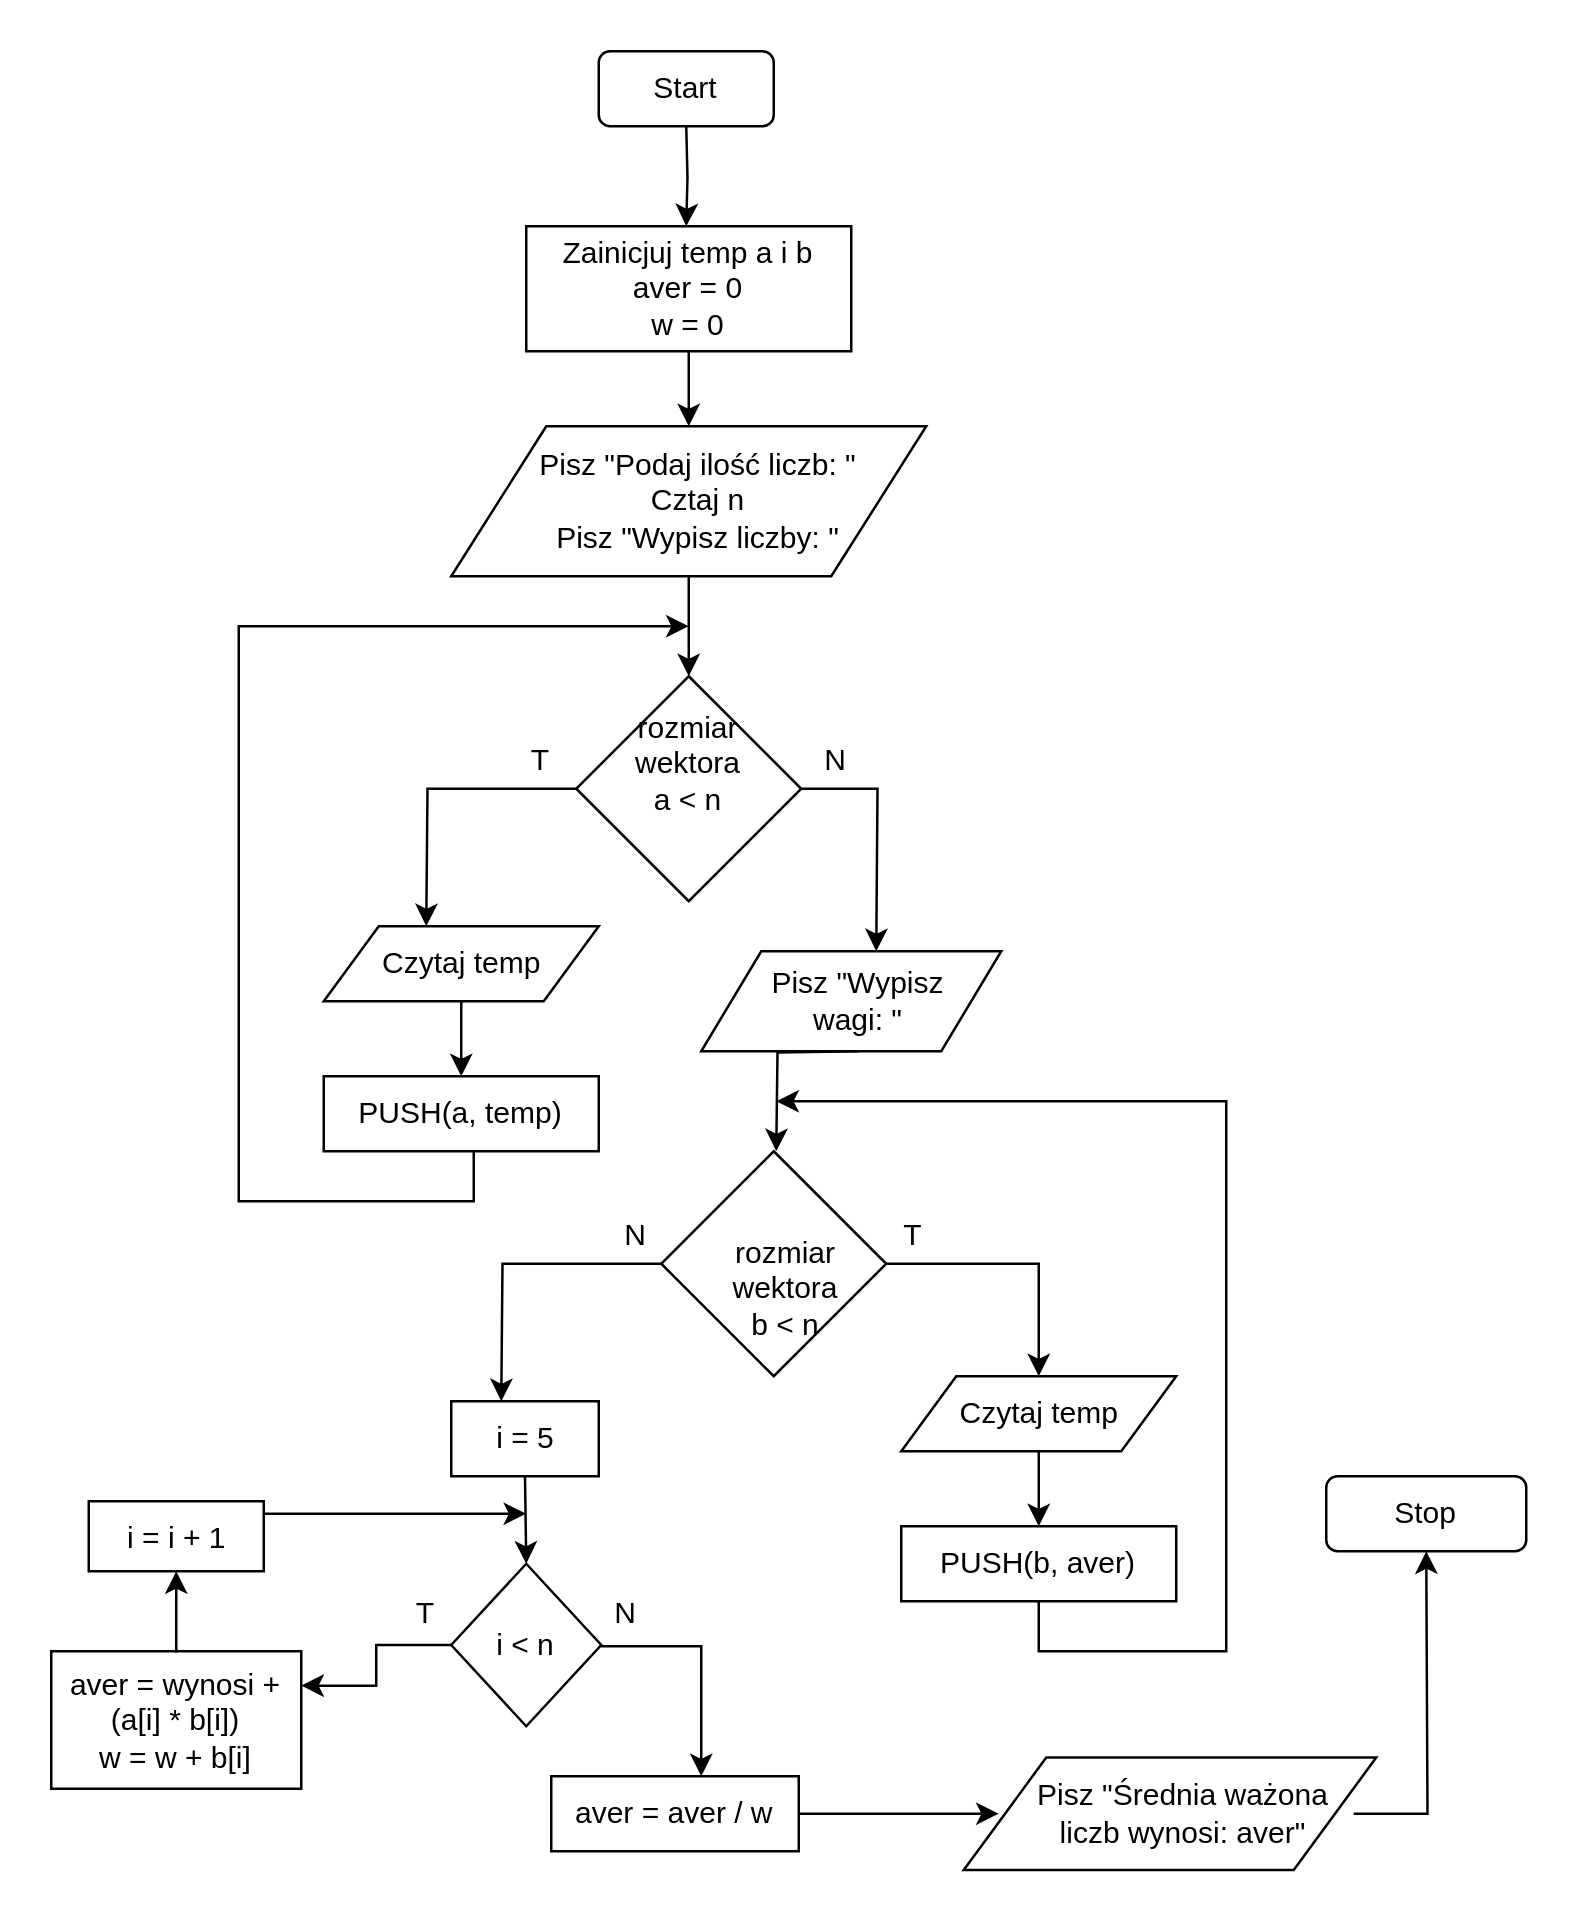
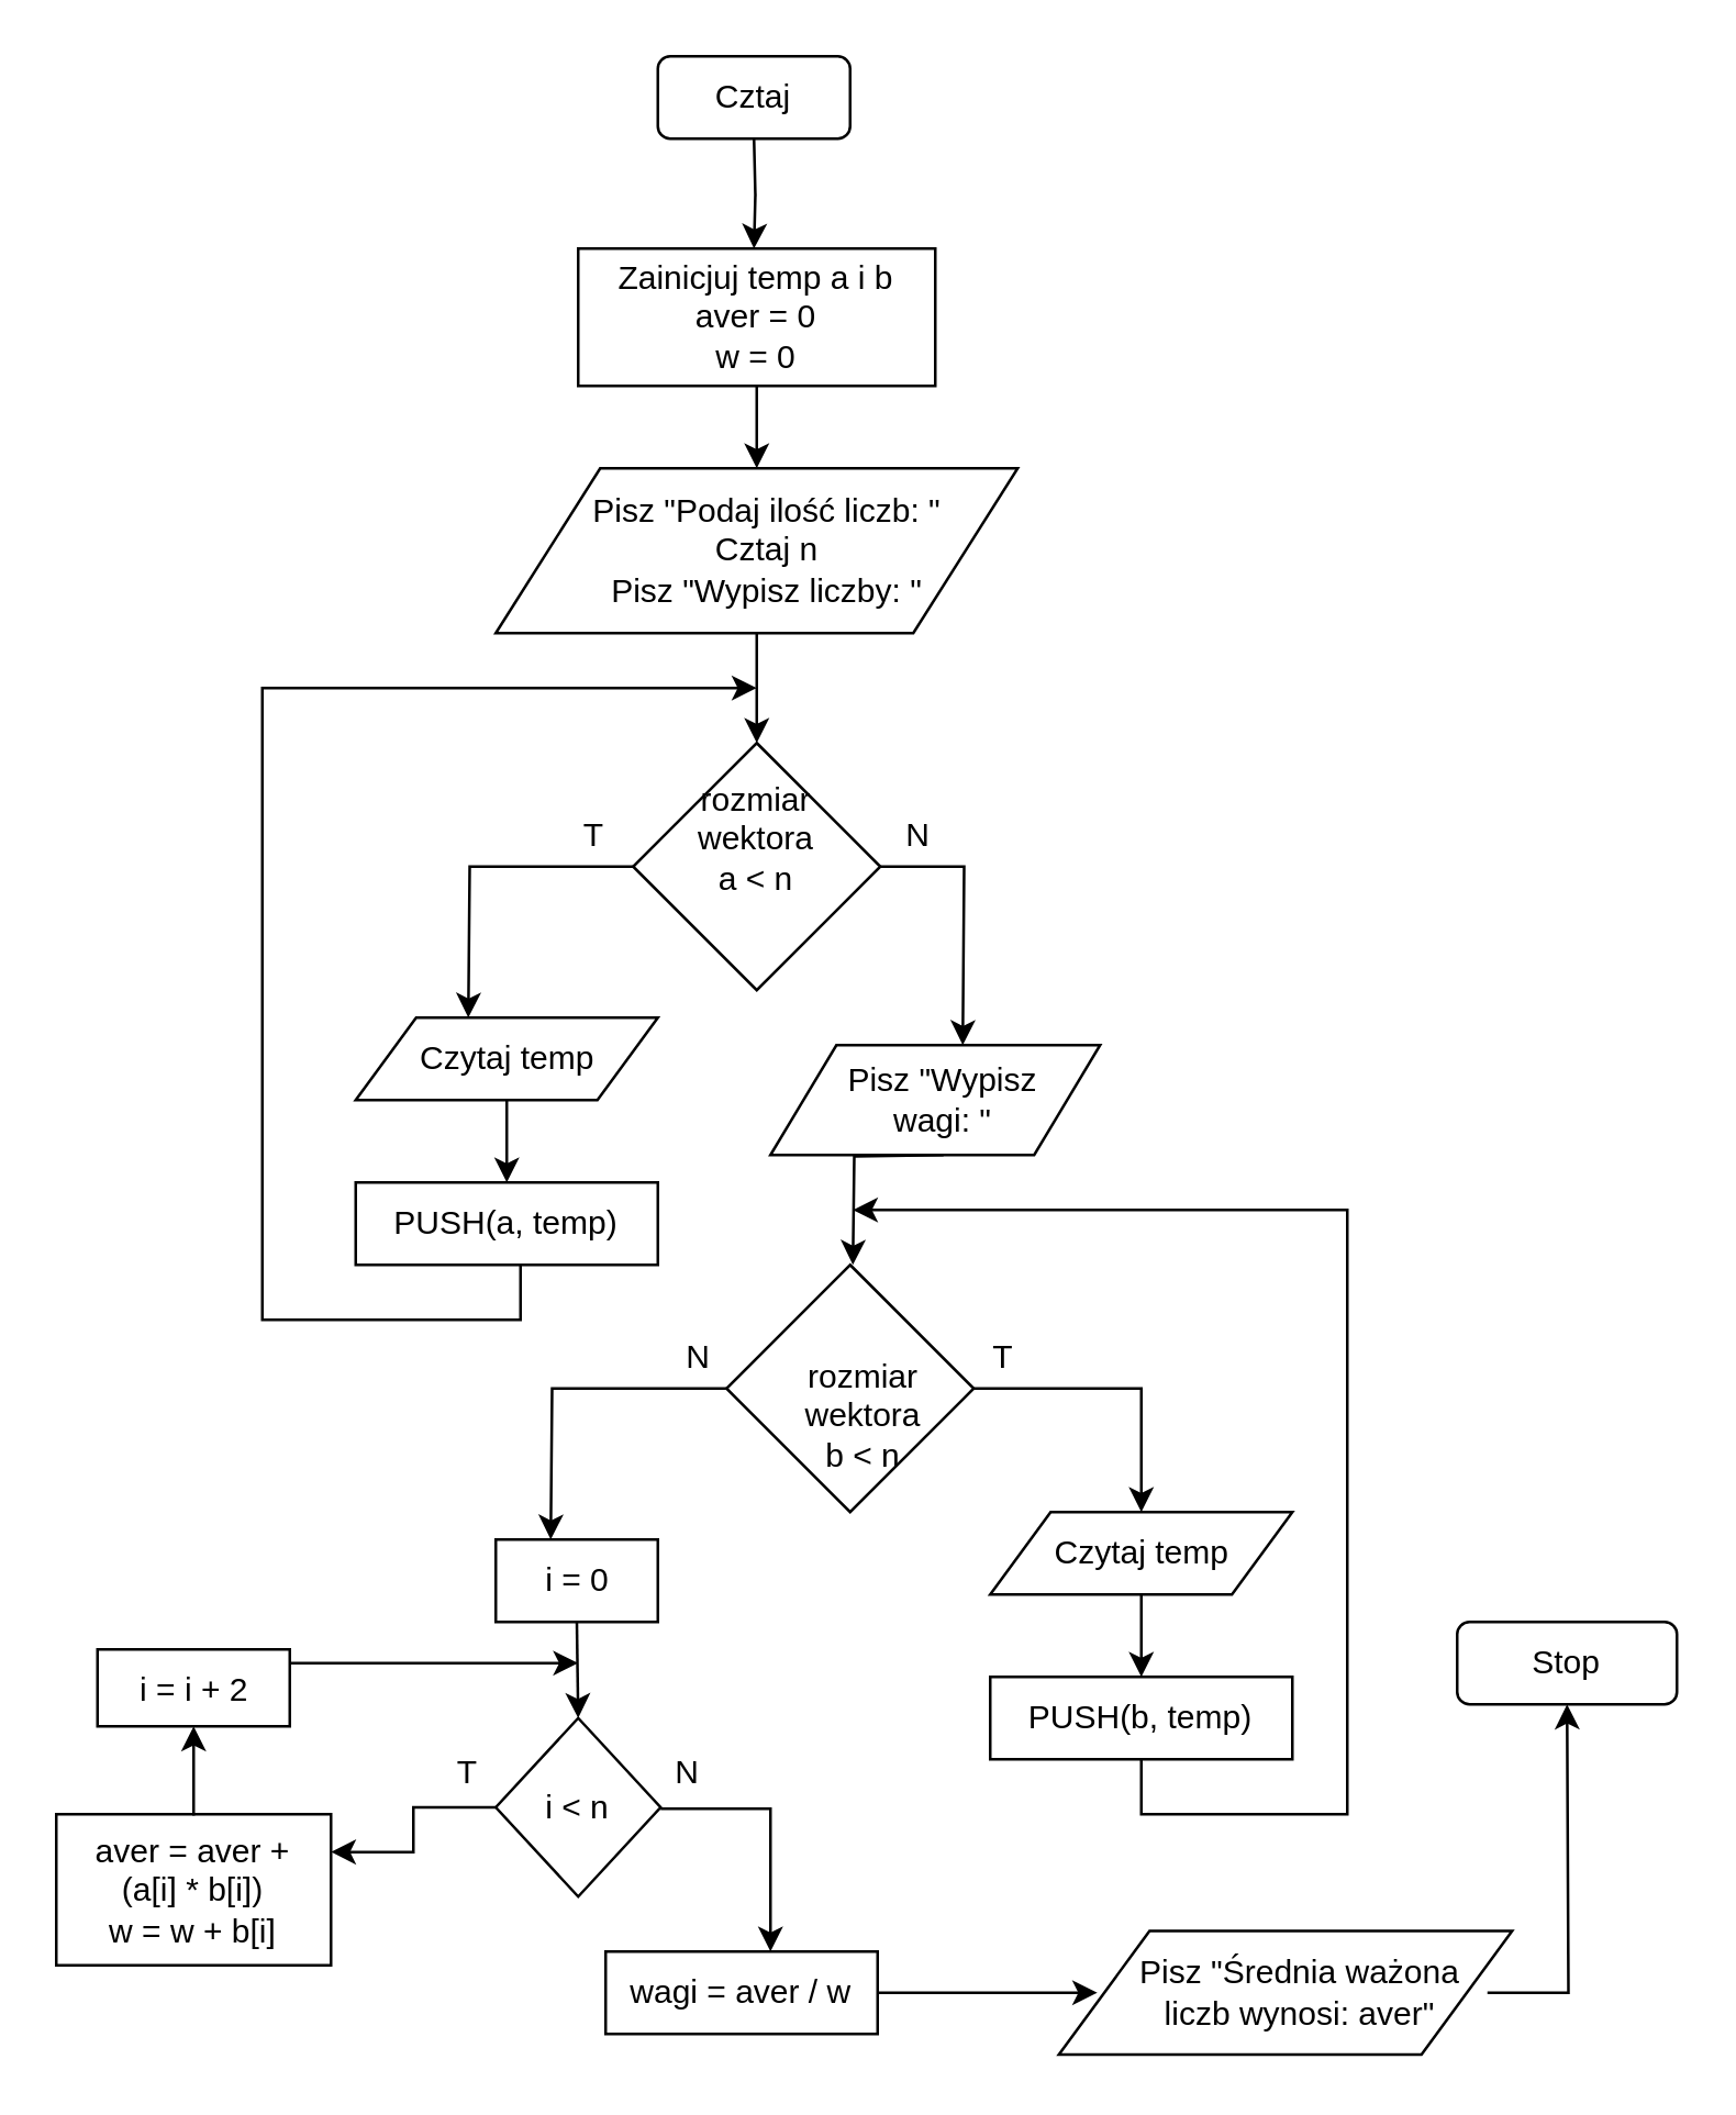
- <mxCell id="4" value="Start" style="text;html=1;strokeColor=none;fillColor=none;align=center;verticalAlign=middle;whiteSpace=wrap;rounded=0;" vertex="1" parent="1"><mxGeometry x="254" y="25" width="40" height="20" as="geometry" /></mxCell>
+ <mxCell id="4" value="Cztaj" style="text;html=1;strokeColor=none;fillColor=none;align=center;verticalAlign=middle;whiteSpace=wrap;rounded=0;" vertex="1" parent="1"><mxGeometry x="254" y="25" width="40" height="20" as="geometry" /></mxCell>
- <mxCell id="40" value="i = 5" style="text;html=1;strokeColor=none;fillColor=none;align=center;verticalAlign=middle;whiteSpace=wrap;rounded=0;" vertex="1" parent="1"><mxGeometry x="189.5" y="565" width="40" height="20" as="geometry" /></mxCell>
+ <mxCell id="40" value="i = 0" style="text;html=1;strokeColor=none;fillColor=none;align=center;verticalAlign=middle;whiteSpace=wrap;rounded=0;" vertex="1" parent="1"><mxGeometry x="189.5" y="565" width="40" height="20" as="geometry" /></mxCell>
- <mxCell id="50" value="i = i + 1" style="text;html=1;strokeColor=none;fillColor=none;align=center;verticalAlign=middle;whiteSpace=wrap;rounded=0;" vertex="1" parent="1"><mxGeometry x="42.5" y="605" width="55" height="20" as="geometry" /></mxCell>
+ <mxCell id="50" value="i = i + 2" style="text;html=1;strokeColor=none;fillColor=none;align=center;verticalAlign=middle;whiteSpace=wrap;rounded=0;" vertex="1" parent="1"><mxGeometry x="42.5" y="605" width="55" height="20" as="geometry" /></mxCell>
- <mxCell id="35" value="PUSH(b, aver)" style="text;html=1;strokeColor=none;fillColor=none;align=center;verticalAlign=middle;whiteSpace=wrap;rounded=0;" vertex="1" parent="1"><mxGeometry x="367" y="615" width="96" height="20" as="geometry" /></mxCell>
+ <mxCell id="35" value="PUSH(b, temp)" style="text;html=1;strokeColor=none;fillColor=none;align=center;verticalAlign=middle;whiteSpace=wrap;rounded=0;" vertex="1" parent="1"><mxGeometry x="367" y="615" width="96" height="20" as="geometry" /></mxCell>
- <mxCell id="47" value="aver = wynosi + (a[i] * b[i])&lt;br&gt;w = w + b[i]" style="text;html=1;strokeColor=none;fillColor=none;align=center;verticalAlign=middle;whiteSpace=wrap;rounded=0;" vertex="1" parent="1"><mxGeometry x="25" y="662.5" width="90" height="50" as="geometry" /></mxCell>
+ <mxCell id="47" value="aver = aver + (a[i] * b[i])&lt;br&gt;w = w + b[i]" style="text;html=1;strokeColor=none;fillColor=none;align=center;verticalAlign=middle;whiteSpace=wrap;rounded=0;" vertex="1" parent="1"><mxGeometry x="25" y="662.5" width="90" height="50" as="geometry" /></mxCell>
- <mxCell id="55" value="aver = aver / w" style="text;html=1;strokeColor=none;fillColor=none;align=center;verticalAlign=middle;whiteSpace=wrap;rounded=0;" vertex="1" parent="1"><mxGeometry x="226.25" y="715" width="86.5" height="20" as="geometry" /></mxCell>
+ <mxCell id="55" value="wagi = aver / w" style="text;html=1;strokeColor=none;fillColor=none;align=center;verticalAlign=middle;whiteSpace=wrap;rounded=0;" vertex="1" parent="1"><mxGeometry x="226.25" y="715" width="86.5" height="20" as="geometry" /></mxCell>
